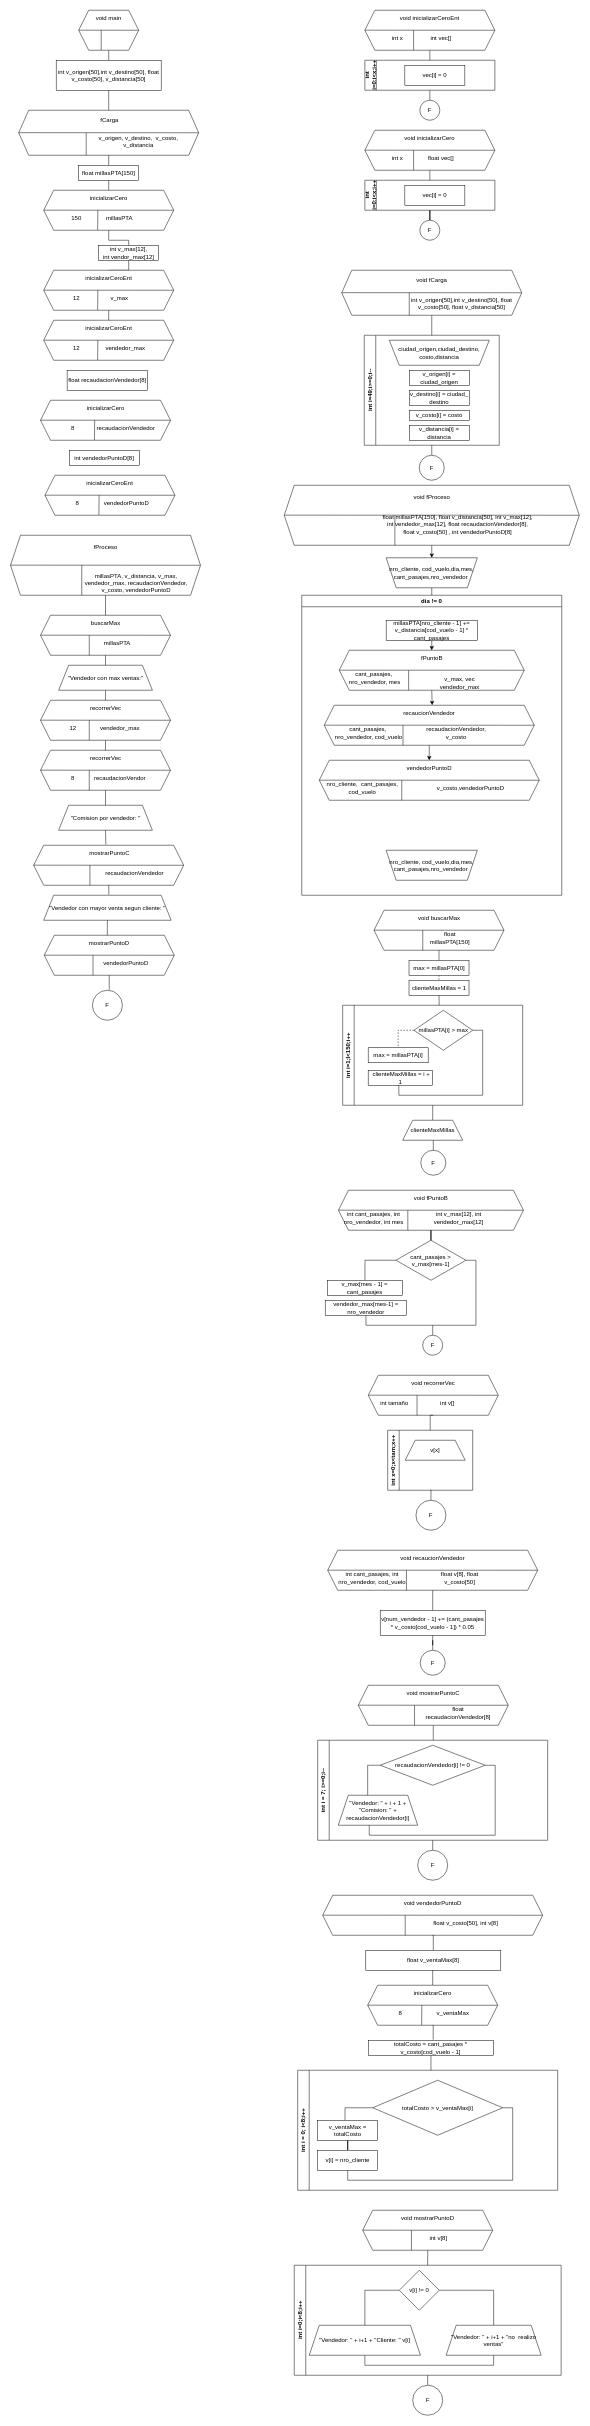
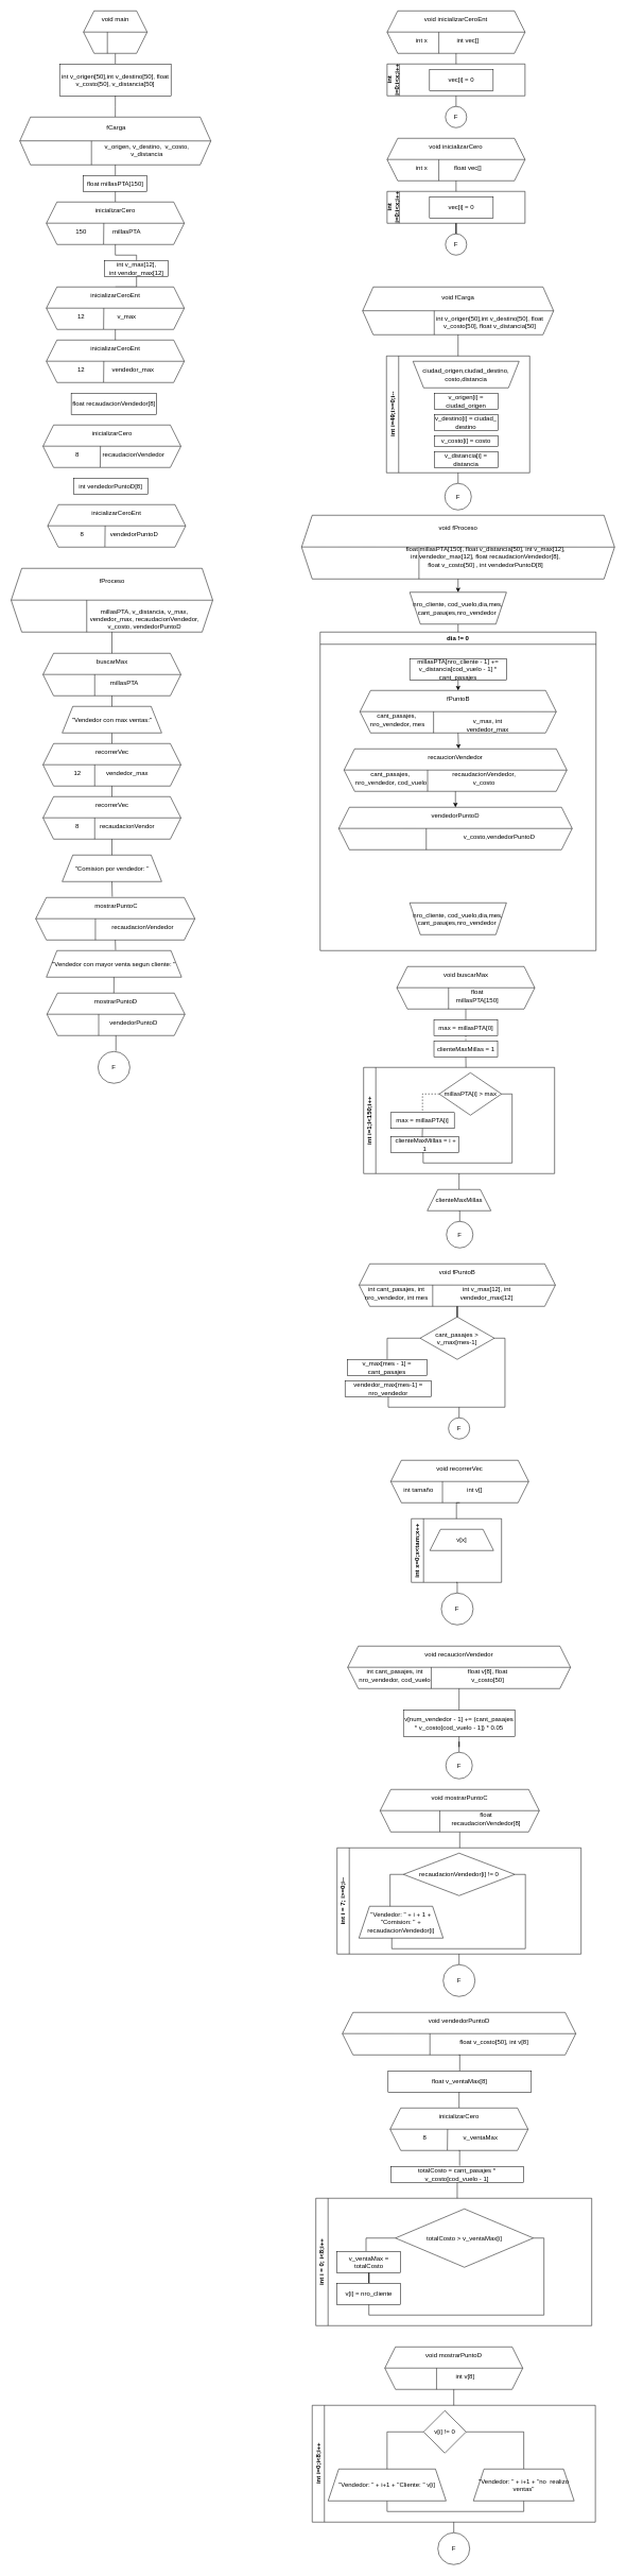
- <mxCell id="20" value="v_max, vec vendedor_max" style="text;strokeColor=none;align=center;fillColor=none;html=1;verticalAlign=middle;whiteSpace=wrap;rounded=0;" parent="15" vertex="1"><mxGeometry x="203.5" y="50" width="74" height="30" as="geometry" /></mxCell>
+ <mxCell id="20" value="v_max, int vendedor_max" style="text;strokeColor=none;align=center;fillColor=none;html=1;verticalAlign=middle;whiteSpace=wrap;rounded=0;" parent="15" vertex="1"><mxGeometry x="203.5" y="50" width="74" height="30" as="geometry" /></mxCell>
- <mxCell id="266" value="nro_cliente,&amp;nbsp; cant_pasajes, cod_vuelo" style="text;strokeColor=none;align=center;fillColor=none;html=1;verticalAlign=middle;whiteSpace=wrap;rounded=0;fontSize=12;fontFamily=Helvetica;fontColor=default;" vertex="1" parent="263"><mxGeometry y="40" width="172.598" height="30" as="geometry" /></mxCell>
+ <mxCell id="81" style="edgeStyle=orthogonalEdgeStyle;rounded=0;orthogonalLoop=1;jettySize=auto;html=1;exitX=0.5;exitY=1;exitDx=0;exitDy=0;entryX=0.462;entryY=0.04;entryDx=0;entryDy=0;entryPerimeter=0;endArrow=none;endFill=0;" parent="76" source="79" target="80" edge="1"><mxGeometry relative="1" as="geometry" /></mxCell>
